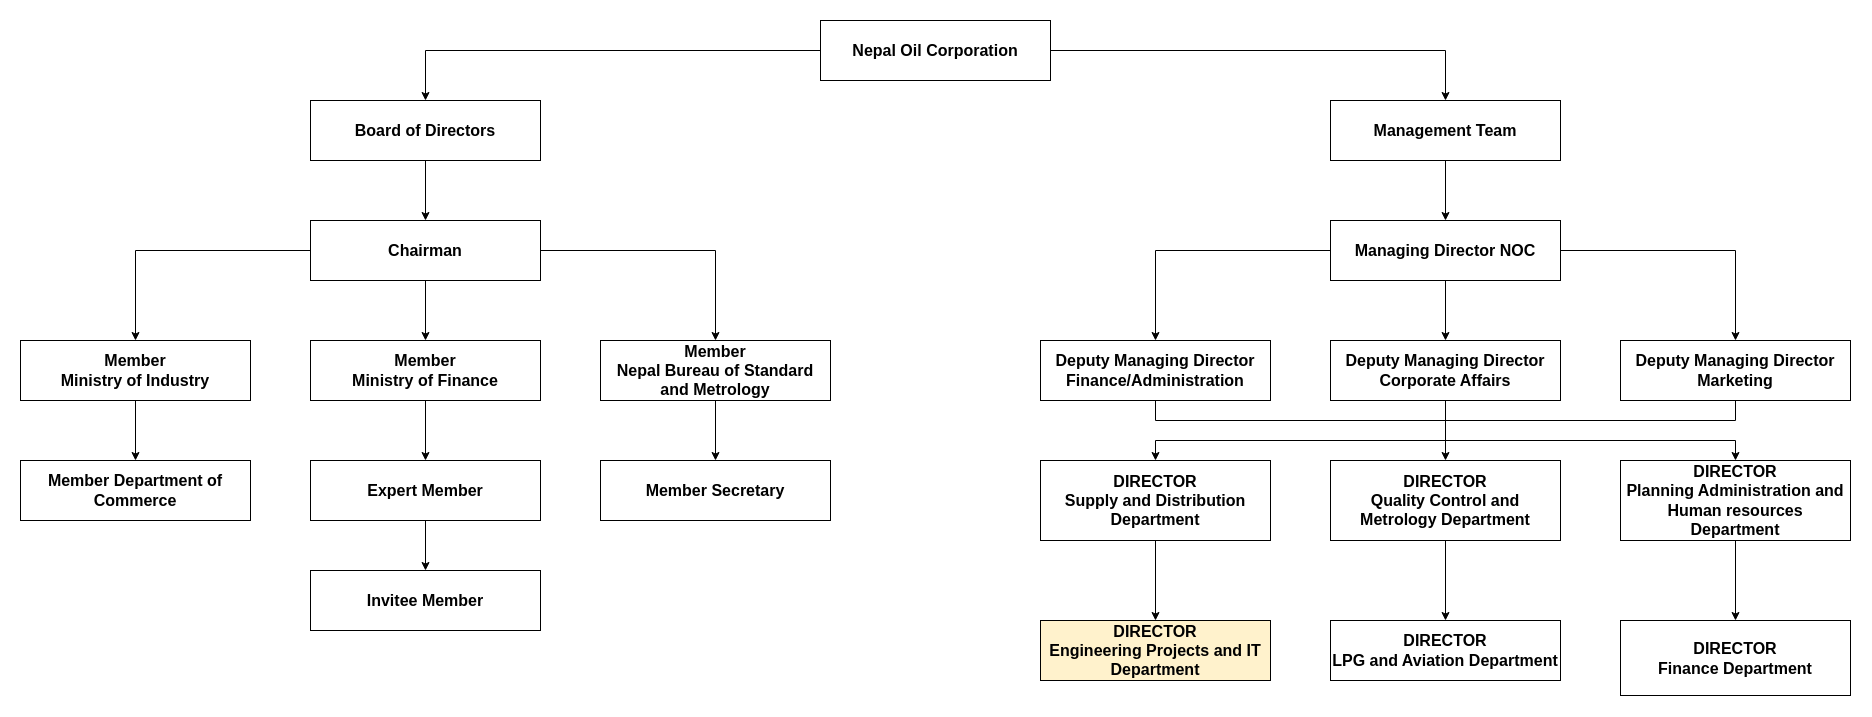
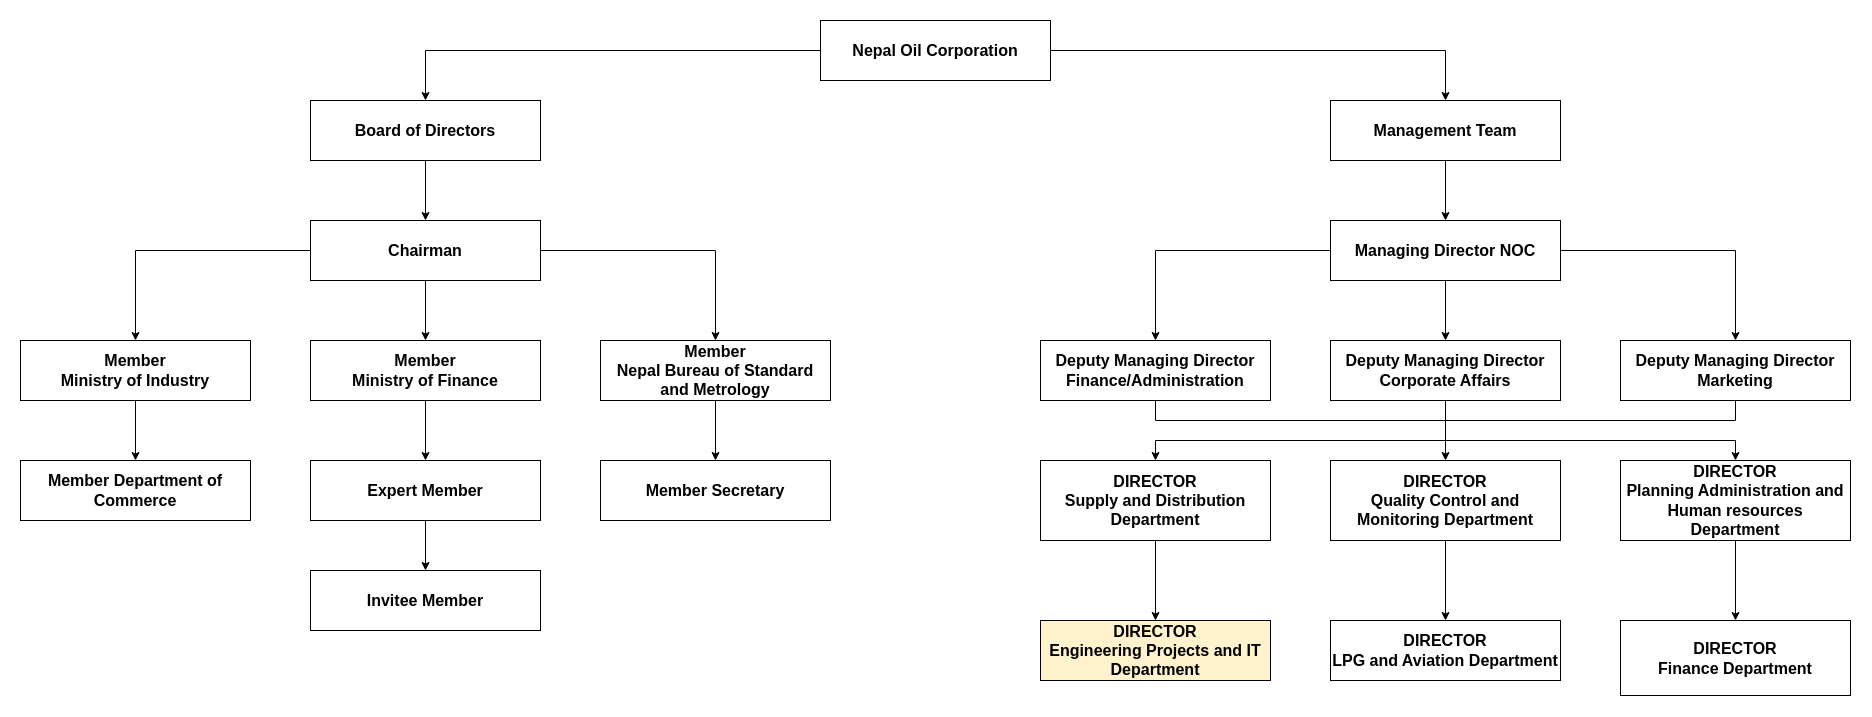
- <mxCell id="33" value="&lt;b style=&quot;font-size: 16px;&quot;&gt;&lt;font style=&quot;font-size: 16px;&quot;&gt;DIRECTOR&lt;/font&gt;&lt;/b&gt;&lt;div style=&quot;font-size: 16px;&quot;&gt;&lt;b style=&quot;&quot;&gt;&lt;font style=&quot;font-size: 16px;&quot;&gt;Quality Control and Metrology Department&lt;/font&gt;&lt;/b&gt;&lt;/div&gt;" style="rounded=0;whiteSpace=wrap;html=1;" vertex="1" parent="1"><mxGeometry x="1330" y="460" width="230" height="80" as="geometry" /></mxCell>
+ <mxCell id="33" value="&lt;b style=&quot;font-size: 16px;&quot;&gt;&lt;font style=&quot;font-size: 16px;&quot;&gt;DIRECTOR&lt;/font&gt;&lt;/b&gt;&lt;div style=&quot;font-size: 16px;&quot;&gt;&lt;b style=&quot;&quot;&gt;&lt;font style=&quot;font-size: 16px;&quot;&gt;Quality Control and Monitoring Department&lt;/font&gt;&lt;/b&gt;&lt;/div&gt;" style="rounded=0;whiteSpace=wrap;html=1;" vertex="1" parent="1"><mxGeometry x="1330" y="460" width="230" height="80" as="geometry" /></mxCell>
